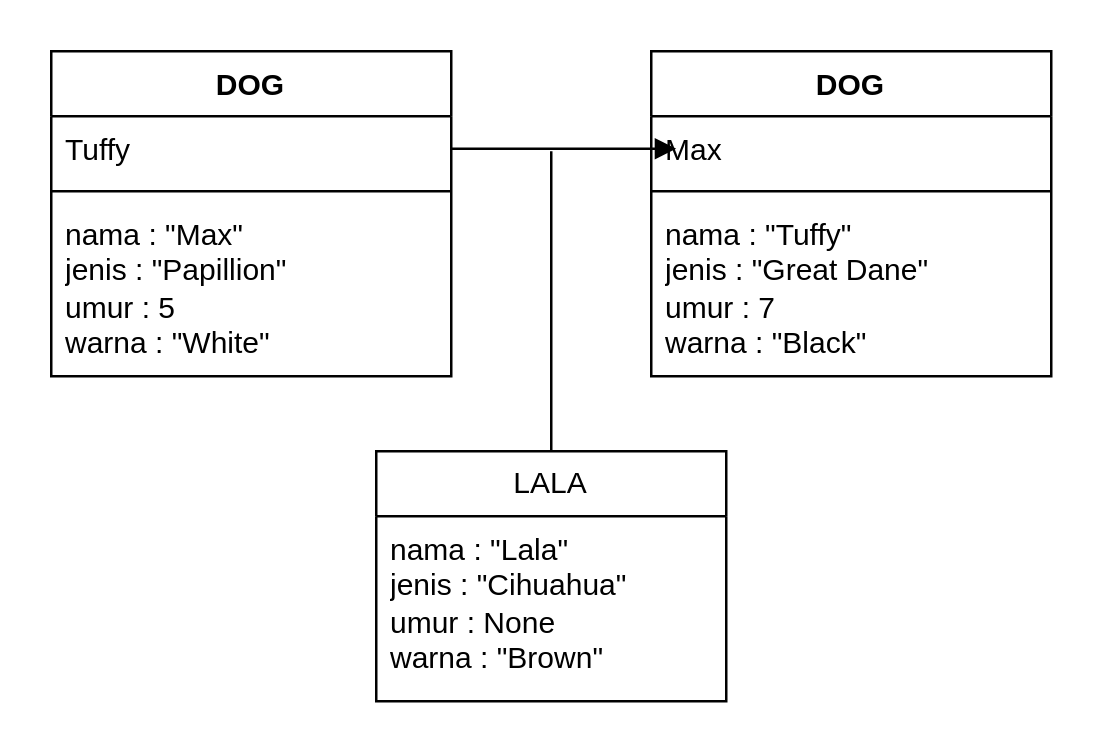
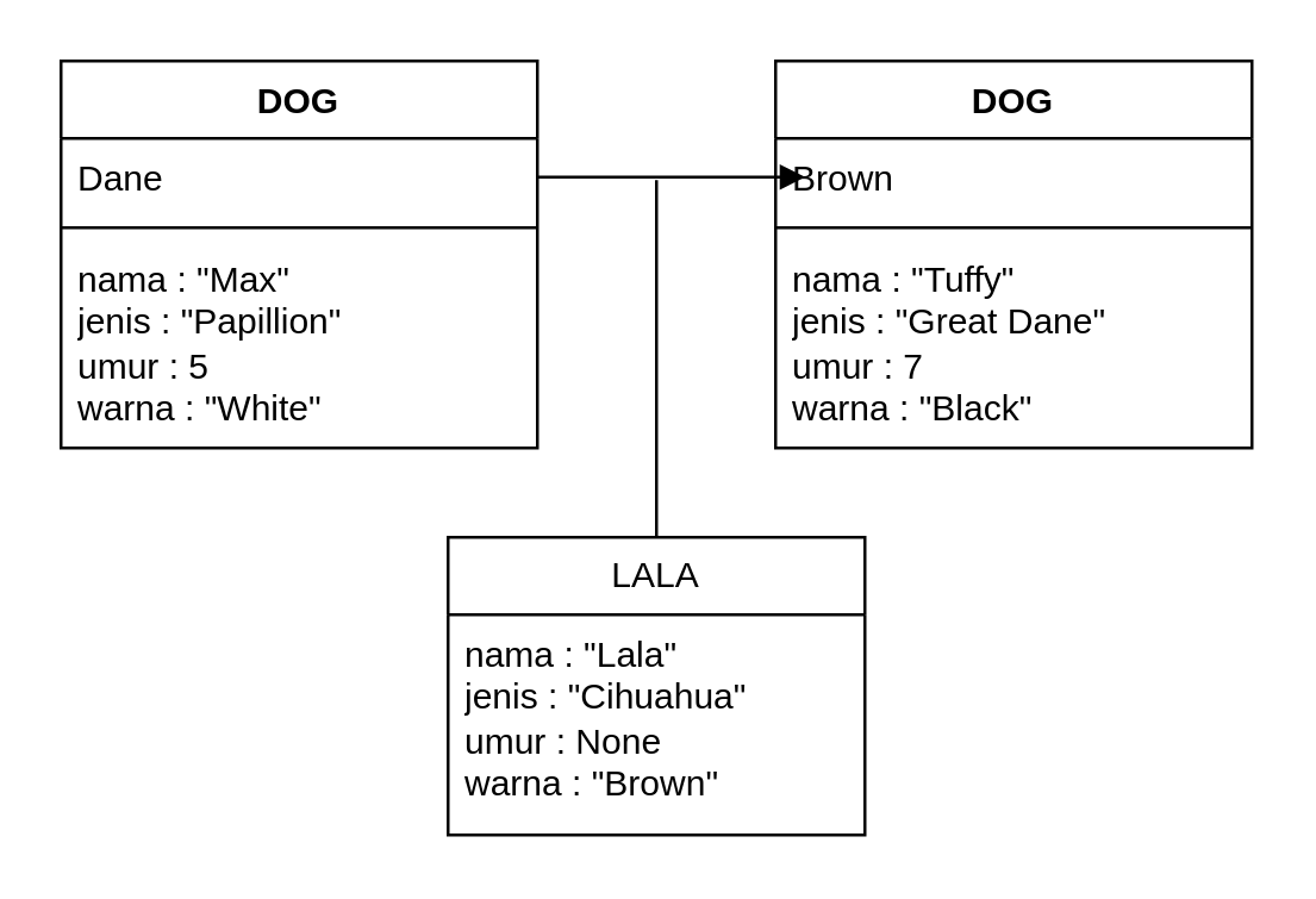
- <mxCell id="3" value="Tuffy" style="text;strokeColor=none;fillColor=none;align=left;verticalAlign=top;spacingLeft=4;spacingRight=4;overflow=hidden;rotatable=0;points=[[0,0.5],[1,0.5]];portConstraint=eastwest;whiteSpace=wrap;html=1;" vertex="1" parent="2"><mxGeometry y="26" width="160" height="26" as="geometry" /></mxCell>
+ <mxCell id="3" value="Dane" style="text;strokeColor=none;fillColor=none;align=left;verticalAlign=top;spacingLeft=4;spacingRight=4;overflow=hidden;rotatable=0;points=[[0,0.5],[1,0.5]];portConstraint=eastwest;whiteSpace=wrap;html=1;" vertex="1" parent="2"><mxGeometry y="26" width="160" height="26" as="geometry" /></mxCell>
- <mxCell id="7" value="Max" style="text;strokeColor=none;fillColor=none;align=left;verticalAlign=top;spacingLeft=4;spacingRight=4;overflow=hidden;rotatable=0;points=[[0,0.5],[1,0.5]];portConstraint=eastwest;whiteSpace=wrap;html=1;" vertex="1" parent="6"><mxGeometry y="26" width="160" height="26" as="geometry" /></mxCell>
+ <mxCell id="7" value="Brown" style="text;strokeColor=none;fillColor=none;align=left;verticalAlign=top;spacingLeft=4;spacingRight=4;overflow=hidden;rotatable=0;points=[[0,0.5],[1,0.5]];portConstraint=eastwest;whiteSpace=wrap;html=1;" vertex="1" parent="6"><mxGeometry y="26" width="160" height="26" as="geometry" /></mxCell>
